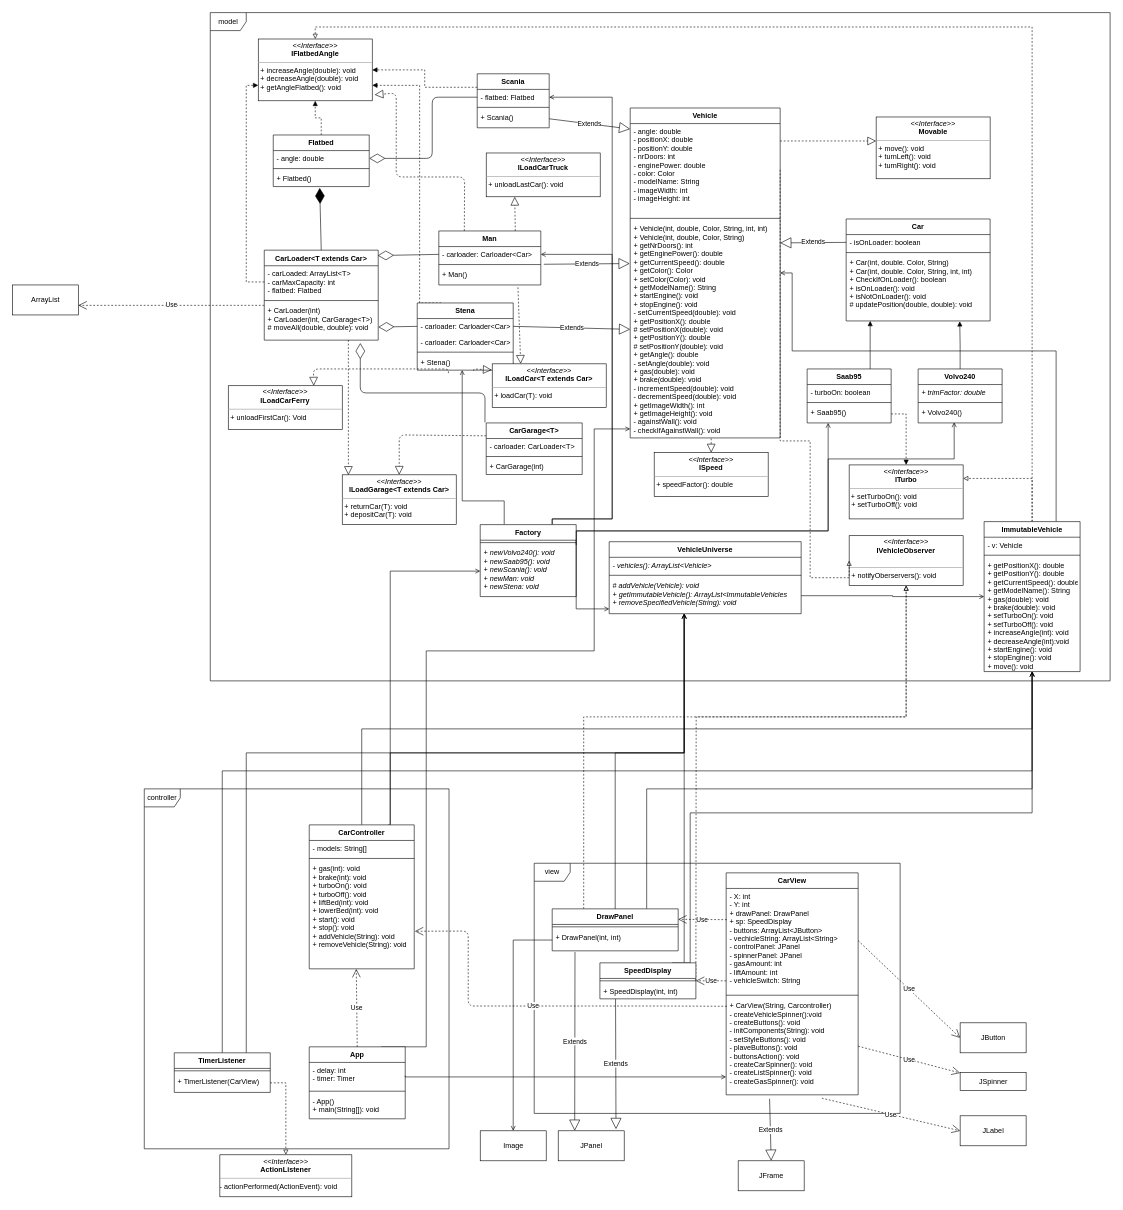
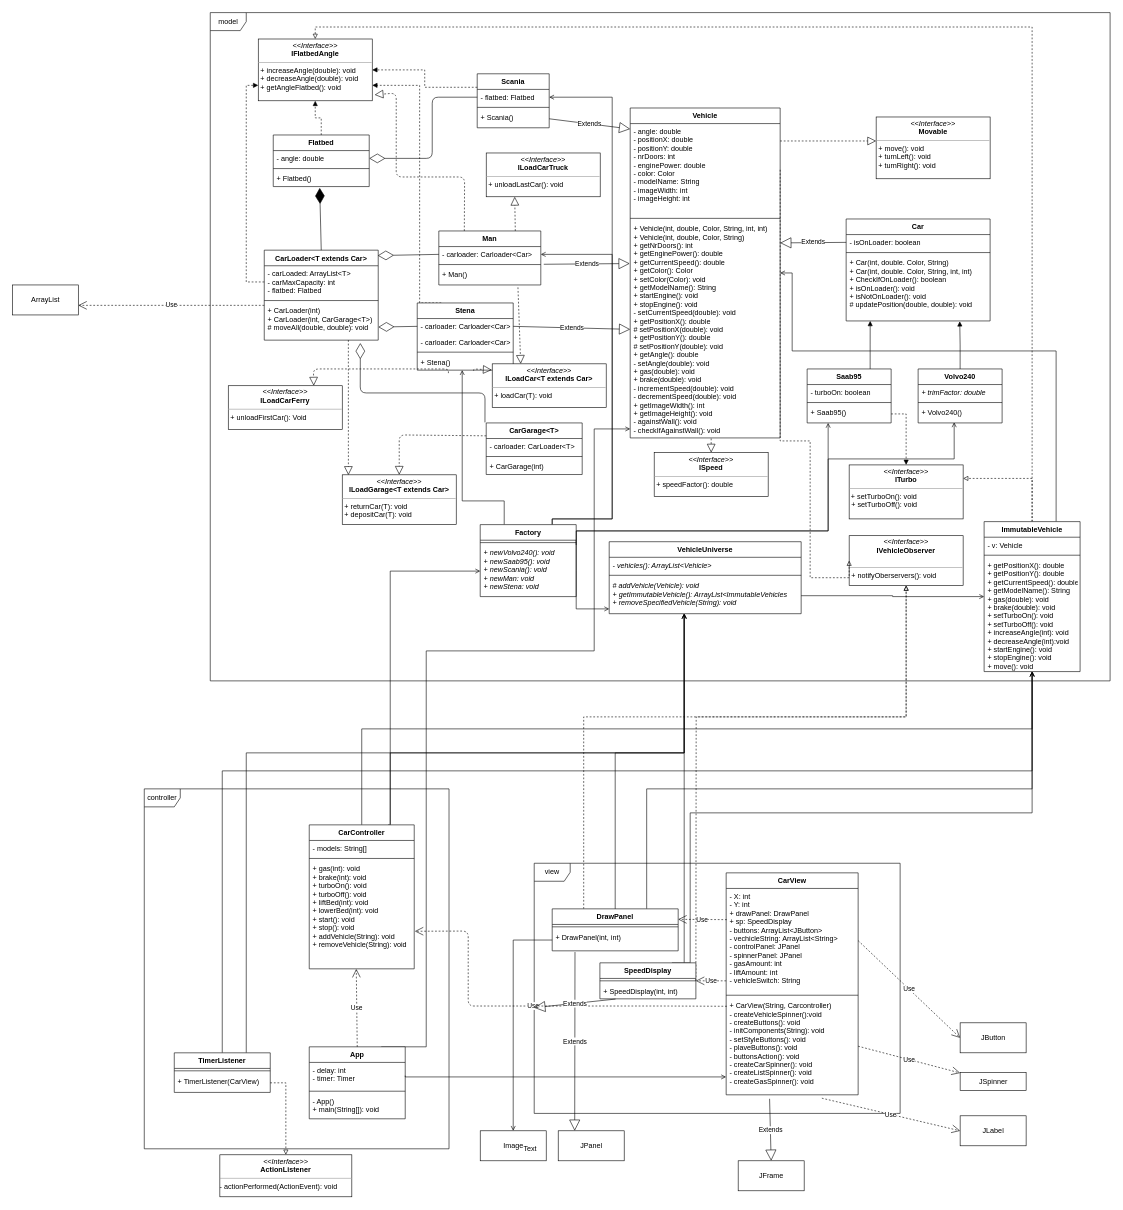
- <mxCell id="133" value="Extends" style="endArrow=block;endSize=16;endFill=0;html=1;exitX=0.163;exitY=1.016;exitDx=0;exitDy=0;exitPerimeter=0;entryX=0.876;entryY=-0.056;entryDx=0;entryDy=0;entryPerimeter=0;" edge="1" parent="1" source="132" target="81"><mxGeometry width="160" relative="1" as="geometry"><mxPoint x="957.09" y="1595.656" as="sourcePoint" /><mxPoint x="995" y="1894" as="targetPoint" /></mxGeometry></mxCell>
+ <mxCell id="133" value="Extends" style="endArrow=block;endSize=16;endFill=0;html=1;exitX=0.163;exitY=1.016;exitDx=0;exitDy=0;exitPerimeter=0;" edge="1" parent="1" source="132" target="3"><mxGeometry width="160" relative="1" as="geometry"><mxPoint x="957.09" y="1595.656" as="sourcePoint" /><mxPoint x="995" y="1894" as="targetPoint" /></mxGeometry></mxCell>
+ <mxCell id="149" value="Text" style="text;html=1;align=center;verticalAlign=middle;resizable=0;points=[];;autosize=1;" vertex="1" parent="1"><mxGeometry x="863" y="1904" width="40" height="20" as="geometry" /></mxCell>
